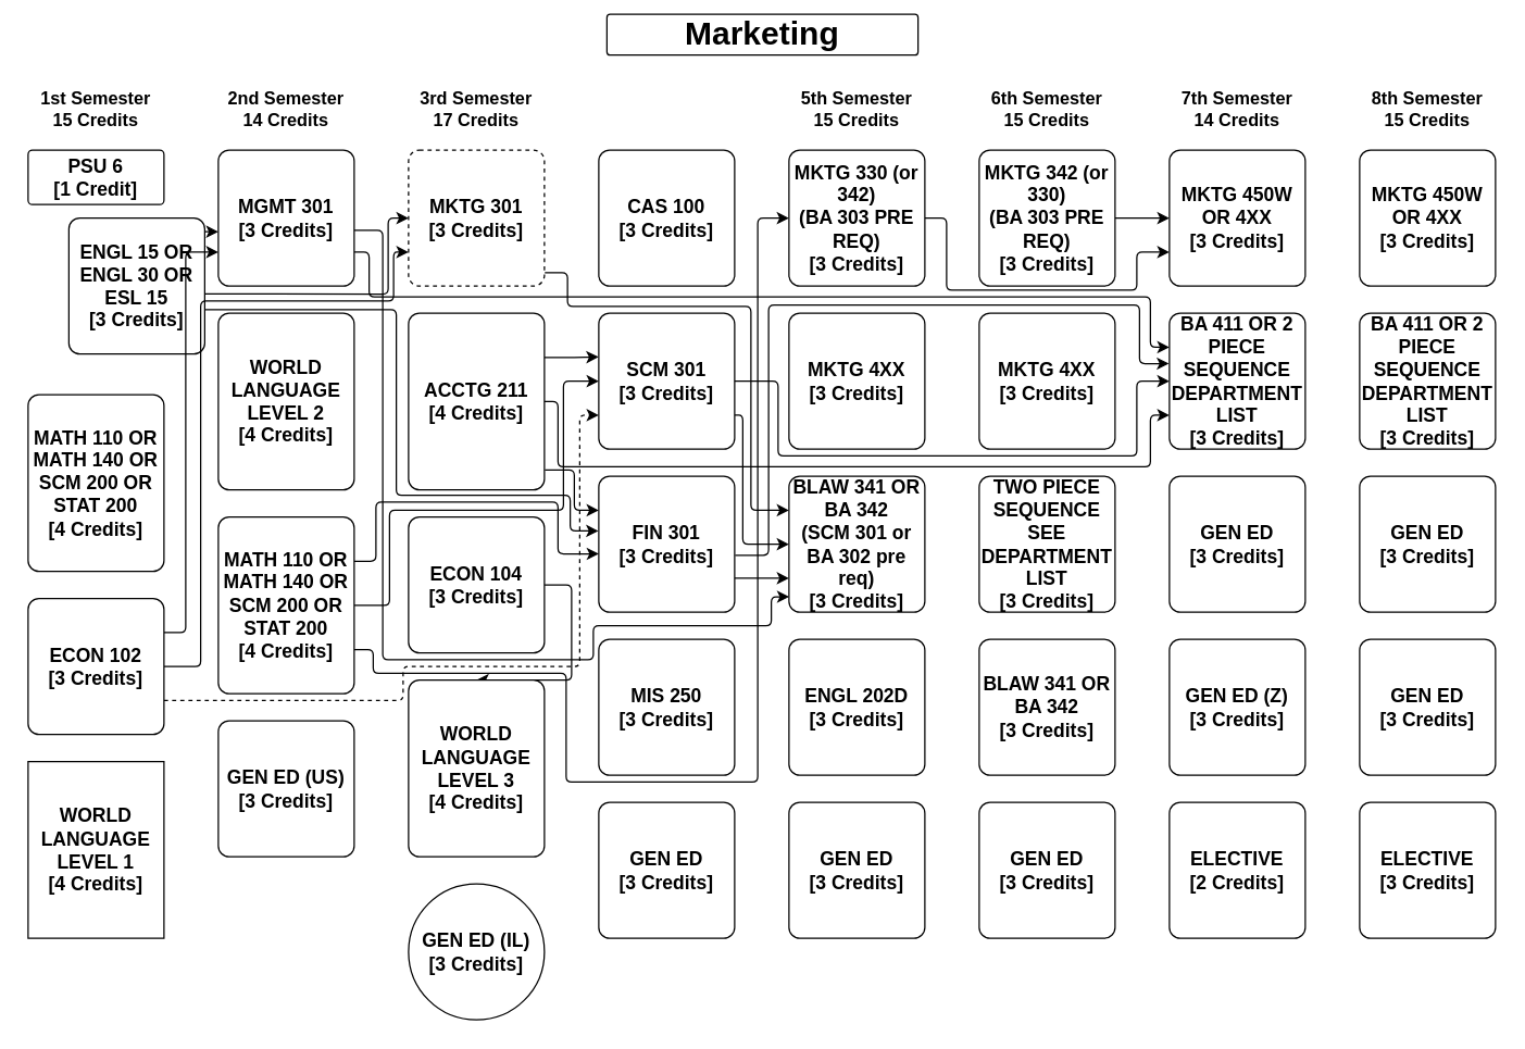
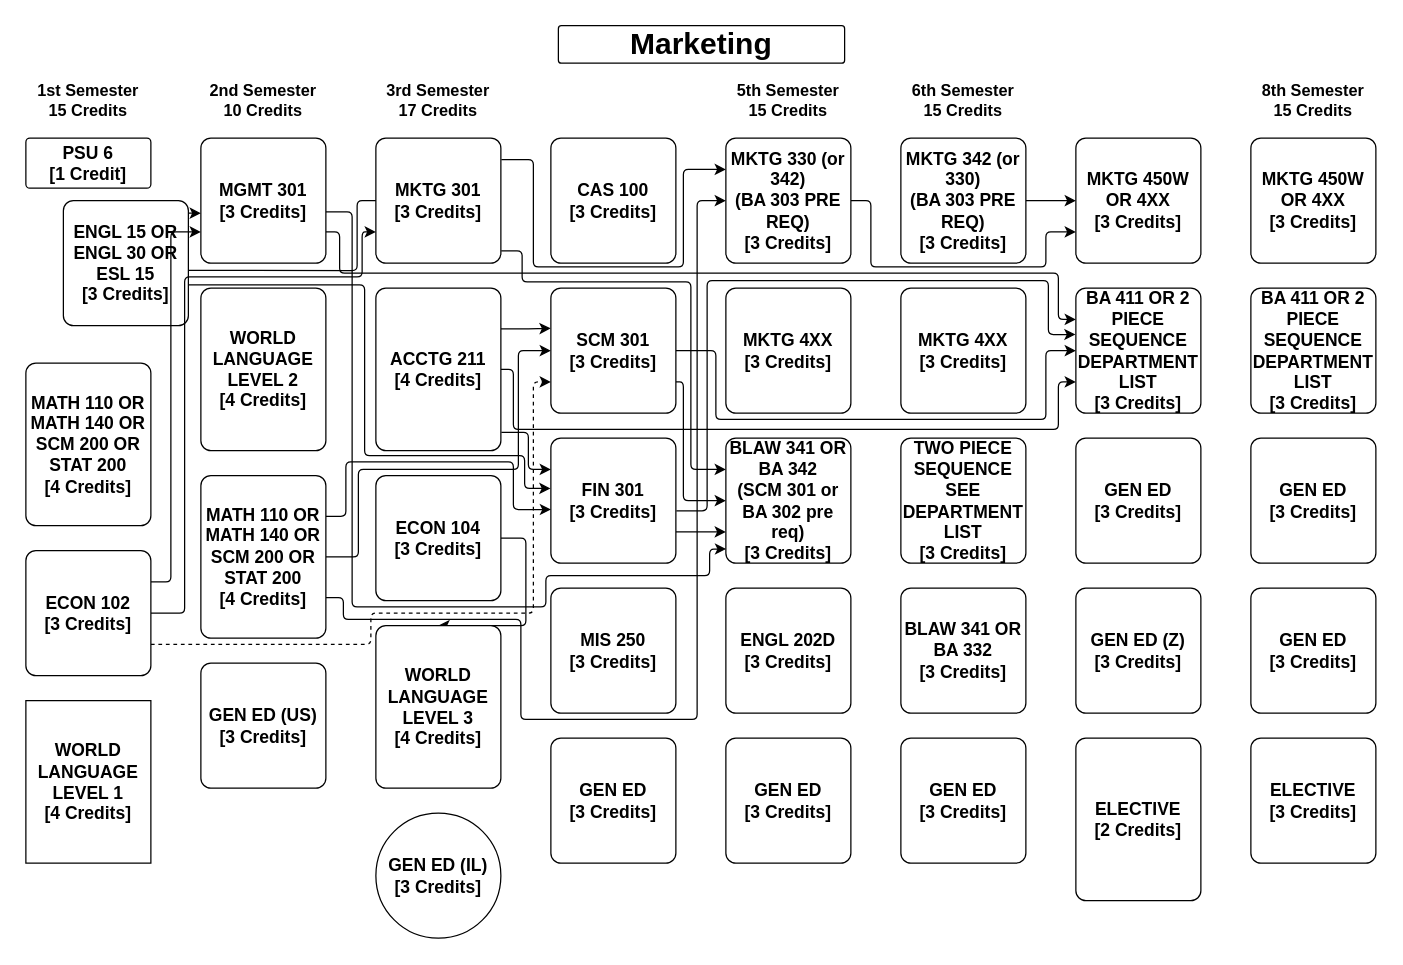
- <mxCell id="2" value="&lt;span style=&quot;font-size: 24px&quot;&gt;&lt;b&gt;Marketing&lt;/b&gt;&lt;/span&gt;" style="rounded=1;whiteSpace=wrap;html=1;arcSize=8;" parent="1" vertex="1"><mxGeometry x="446" y="10" width="229" height="30" as="geometry" /></mxCell>
+ <mxCell id="2" value="&lt;span style=&quot;font-size: 24px&quot;&gt;&lt;b&gt;Marketing&lt;/b&gt;&lt;/span&gt;" style="rounded=1;whiteSpace=wrap;html=1;arcSize=8;" parent="1" vertex="1"><mxGeometry x="446" width="229" height="30" as="geometry" y="20" /></mxCell>
- <mxCell id="52" value="2nd Semester&lt;br style=&quot;font-size: 13px&quot;&gt;14 Credits" style="text;html=1;strokeColor=none;fillColor=none;align=center;verticalAlign=middle;whiteSpace=wrap;rounded=0;fontStyle=1;fontSize=13;arcSize=8;" parent="1" vertex="1"><mxGeometry x="165" y="60" width="90" height="40" as="geometry" /></mxCell>
+ <mxCell id="52" value="2nd Semester&lt;br style=&quot;font-size: 13px&quot;&gt;10 Credits" style="text;html=1;strokeColor=none;fillColor=none;align=center;verticalAlign=middle;whiteSpace=wrap;rounded=0;fontStyle=1;fontSize=13;arcSize=8;" parent="1" vertex="1"><mxGeometry x="165" y="60" width="90" height="40" as="geometry" /></mxCell>
- <mxCell id="54" value="7th Semester&lt;br style=&quot;font-size: 13px&quot;&gt;14 Credits" style="text;html=1;strokeColor=none;fillColor=none;align=center;verticalAlign=middle;whiteSpace=wrap;rounded=0;fontStyle=1;fontSize=13;arcSize=8;" parent="1" vertex="1"><mxGeometry x="865" y="60" width="90" height="40" as="geometry" /></mxCell>
- <mxCell id="27" style="edgeStyle=orthogonalEdgeStyle;rounded=1;orthogonalLoop=1;jettySize=auto;html=1;exitX=0.999;exitY=0.558;exitDx=0;exitDy=0;entryX=0;entryY=0.5;entryDx=0;entryDy=0;arcSize=8;exitPerimeter=0;" edge="1" parent="1" source="29" target="9"><mxGeometry relative="1" as="geometry"><Array as="points"><mxPoint x="146" y="216" /><mxPoint x="285" y="216" /><mxPoint x="285" y="160" /></Array></mxGeometry></mxCell>
+ <mxCell id="27" style="edgeStyle=orthogonalEdgeStyle;rounded=1;orthogonalLoop=1;jettySize=auto;html=1;exitX=0.999;exitY=0.558;exitDx=0;exitDy=0;entryX=0;entryY=0.5;entryDx=0;entryDy=0;arcSize=8;exitPerimeter=0;endArrow=none;" edge="1" parent="1" source="29" target="9"><mxGeometry relative="1" as="geometry"><Array as="points"><mxPoint x="146" y="216" /><mxPoint x="285" y="216" /><mxPoint x="285" y="160" /></Array></mxGeometry></mxCell>
- <mxCell id="9" value="MKTG 301&lt;br&gt;[3 Credits]" style="rounded=1;whiteSpace=wrap;html=1;fontSize=14;fontStyle=1;arcSize=8;dashed=1;" parent="1" vertex="1"><mxGeometry x="300" y="110" width="100" height="100" as="geometry" /></mxCell>
+ <mxCell id="9" value="MKTG 301&lt;br&gt;[3 Credits]" style="rounded=1;whiteSpace=wrap;html=1;fontSize=14;fontStyle=1;arcSize=8;" parent="1" vertex="1"><mxGeometry x="300" y="110" width="100" height="100" as="geometry" /></mxCell>
+ <mxCell id="7" style="edgeStyle=orthogonalEdgeStyle;rounded=1;orthogonalLoop=1;jettySize=auto;html=1;exitX=1.004;exitY=0.171;exitDx=0;exitDy=0;entryX=0;entryY=0.25;entryDx=0;entryDy=0;exitPerimeter=0;arcSize=8;" edge="1" parent="1" source="9" target="14"><mxGeometry relative="1" as="geometry"><Array as="points"><mxPoint x="426" y="127" /><mxPoint x="426" y="213" /><mxPoint x="546" y="213" /><mxPoint x="546" y="135" /></Array></mxGeometry></mxCell>
- <mxCell id="69" value="BLAW 341 OR BA 342&lt;br&gt;[3 Credits]" style="rounded=1;whiteSpace=wrap;html=1;fontSize=14;fontStyle=1;arcSize=8;" vertex="1" parent="1"><mxGeometry x="720" y="470" width="100" height="100" as="geometry" /></mxCell>
+ <mxCell id="69" value="BLAW 341 OR BA 332&lt;br&gt;[3 Credits]" style="rounded=1;whiteSpace=wrap;html=1;fontSize=14;fontStyle=1;arcSize=8;" vertex="1" parent="1"><mxGeometry x="720" y="470" width="100" height="100" as="geometry" /></mxCell>
- <mxCell id="49" value="ELECTIVE&lt;br&gt;[2 Credits]" style="rounded=1;whiteSpace=wrap;html=1;fontSize=14;fontStyle=1;arcSize=8;" parent="1" vertex="1"><mxGeometry x="860" y="590" width="100" height="100" as="geometry" /></mxCell>
+ <mxCell id="49" value="ELECTIVE&lt;br&gt;[2 Credits]" style="rounded=1;whiteSpace=wrap;html=1;fontSize=14;fontStyle=1;arcSize=8;" parent="1" vertex="1"><mxGeometry x="860" y="590" width="100" height="130" as="geometry" /></mxCell>
